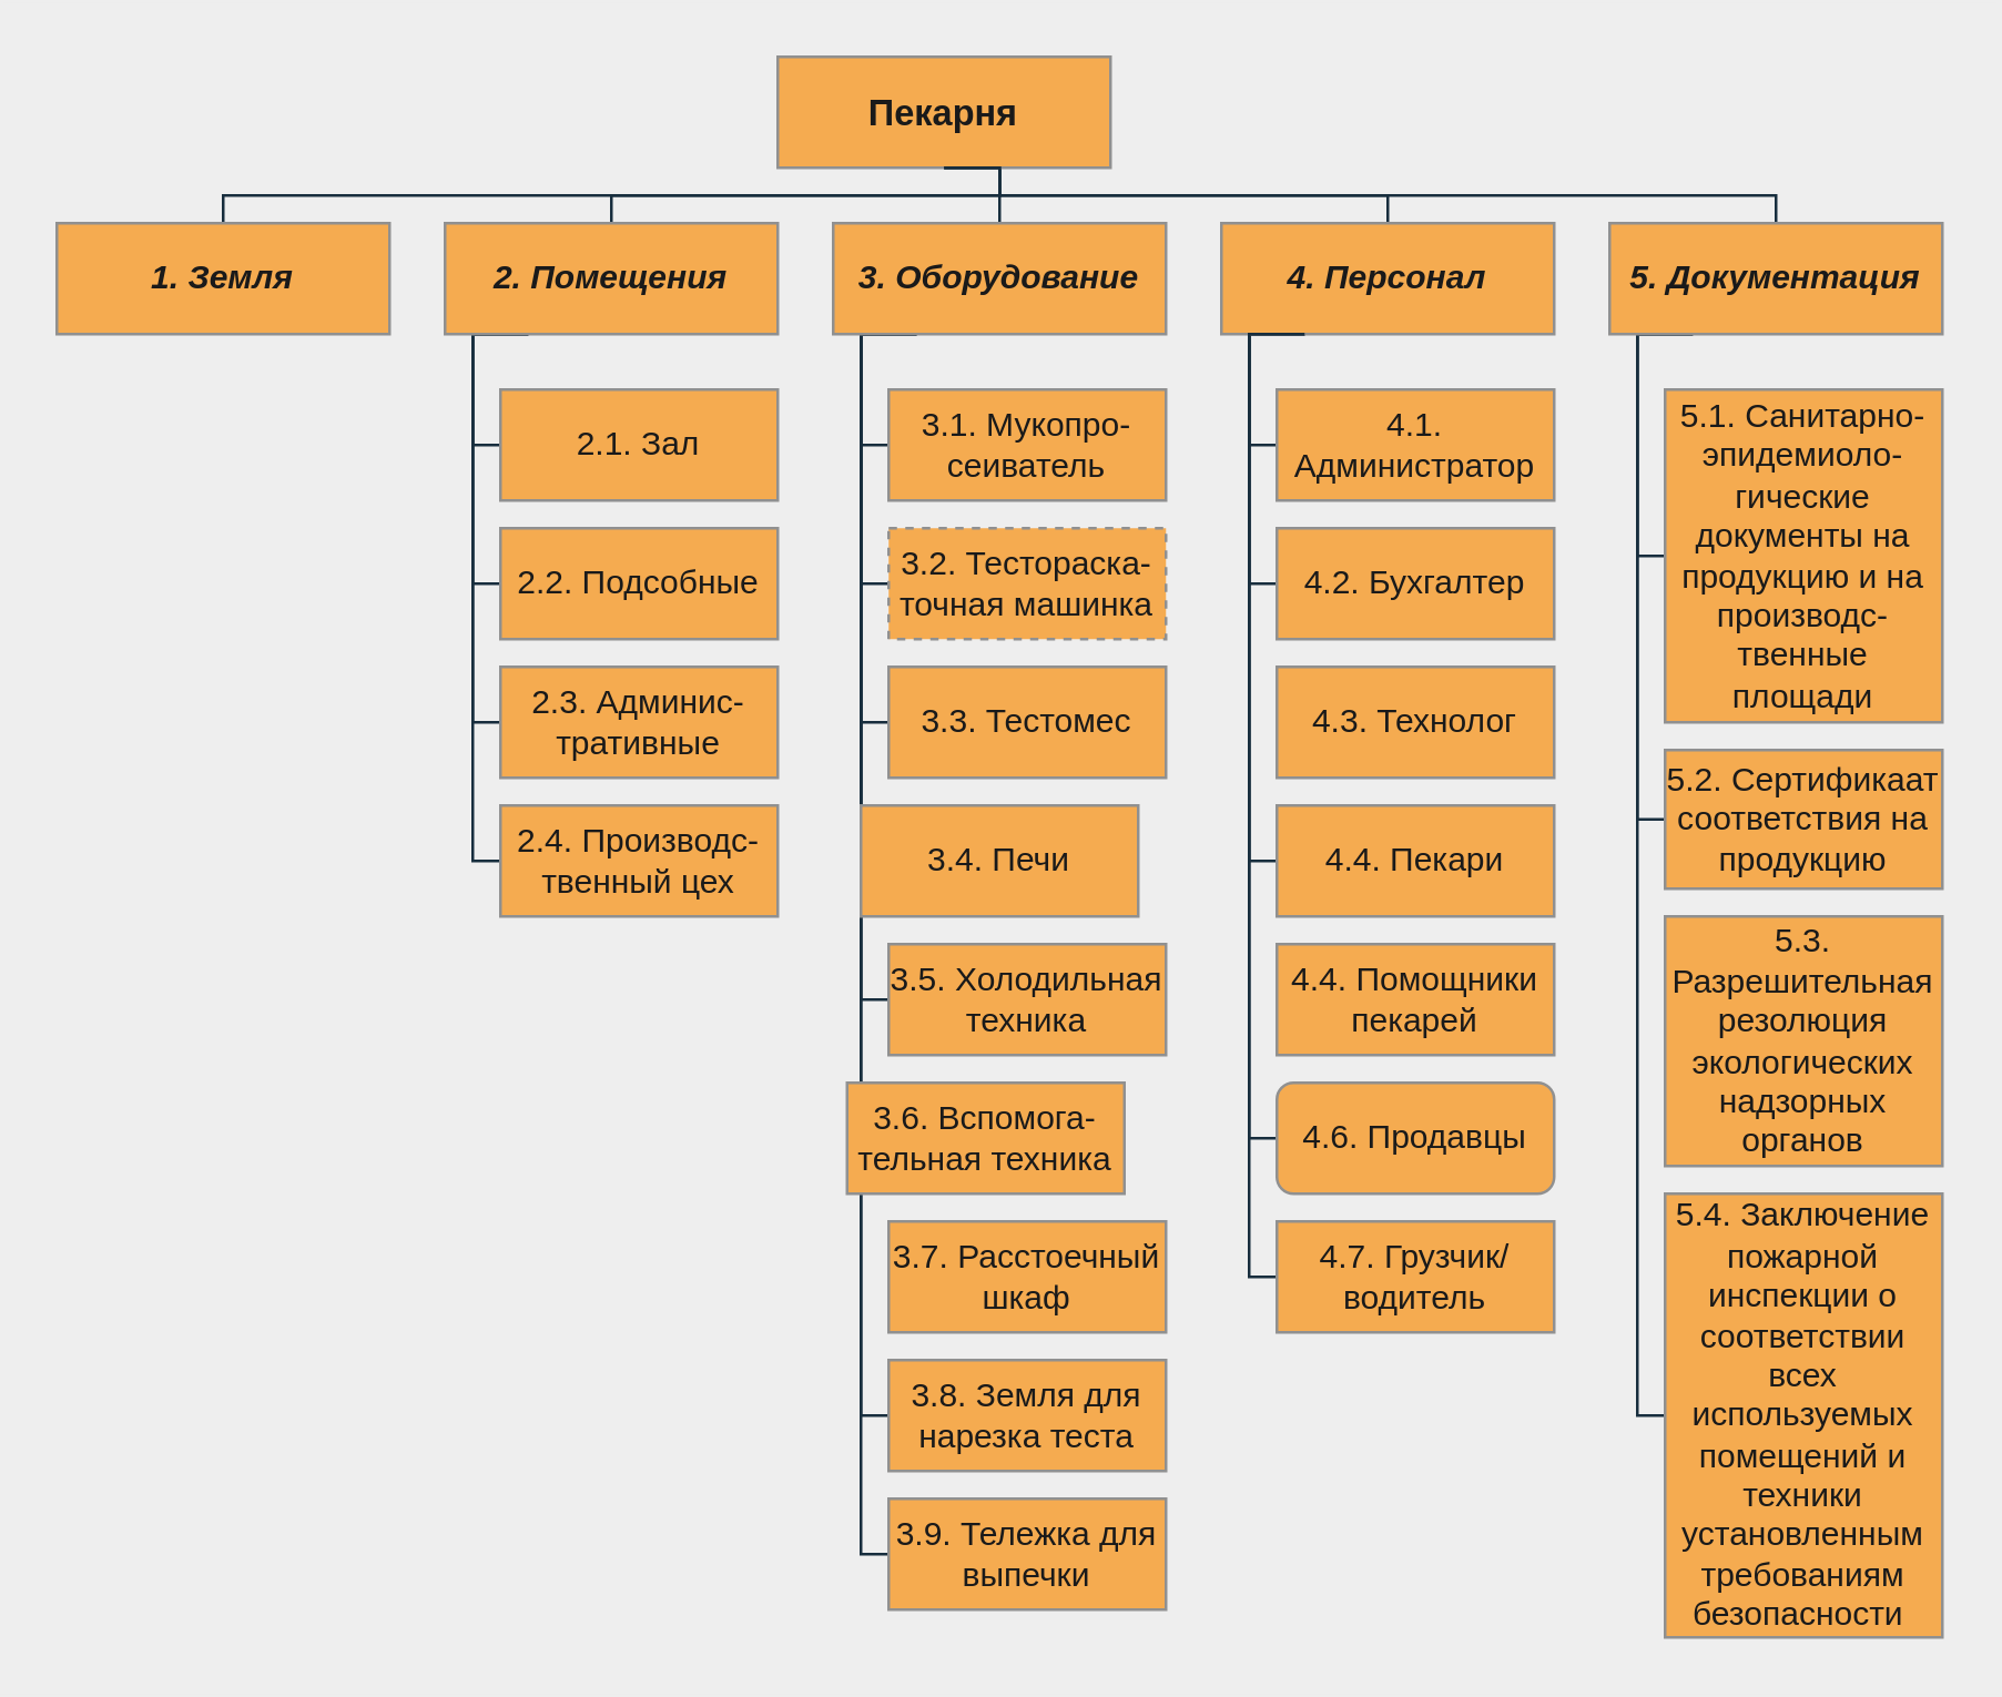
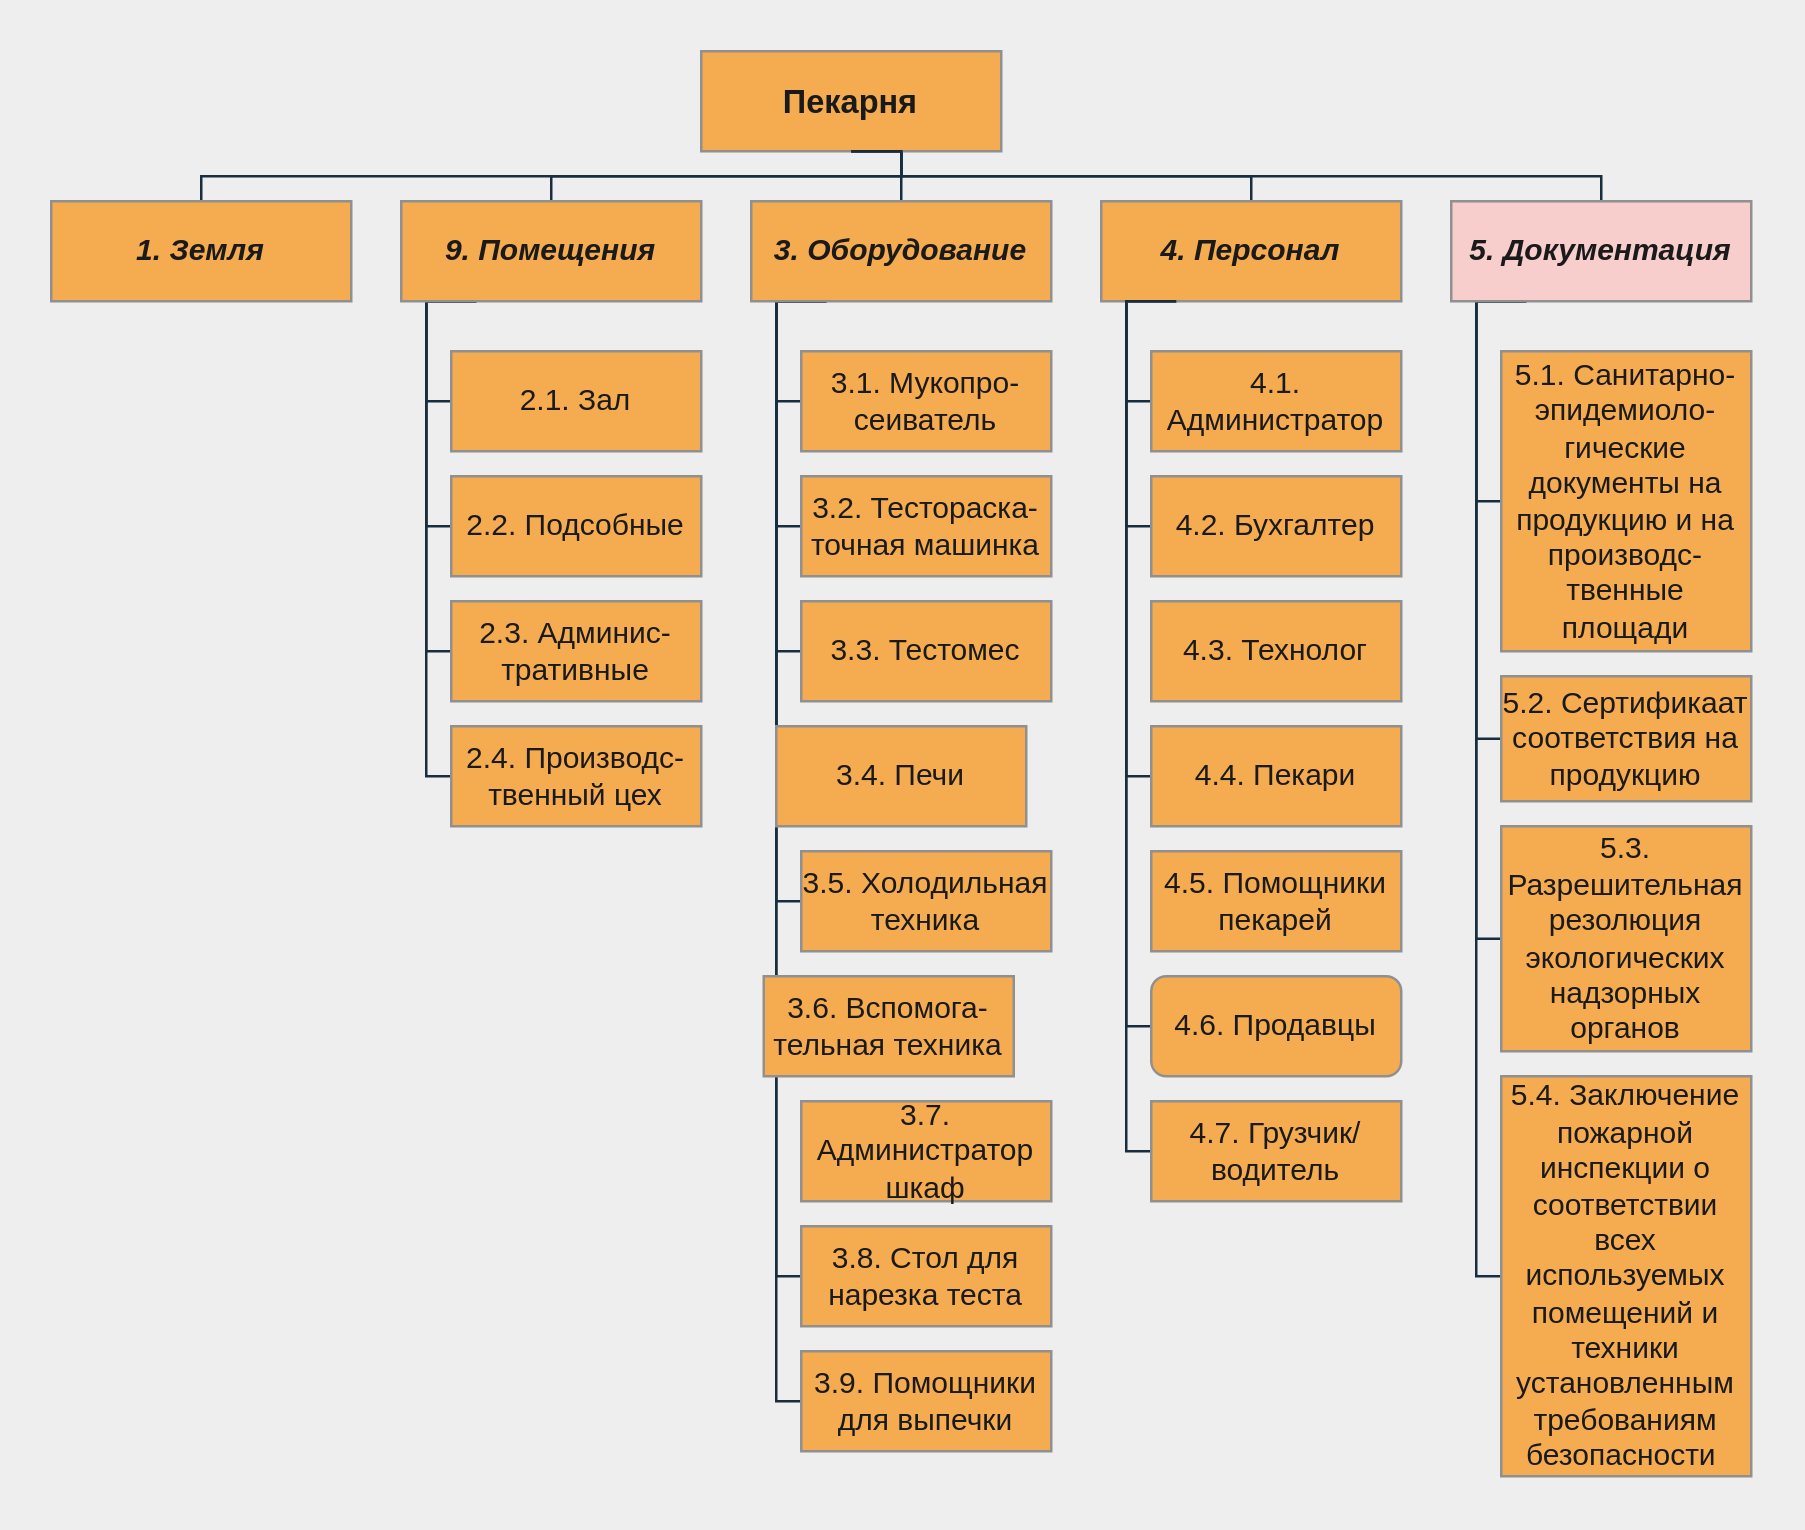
- <mxCell id="13" value="2. Помещения" style="rounded=0;whiteSpace=wrap;html=1;strokeColor=#909090;fontSize=12;fontColor=#1A1A1A;fillColor=#F5AB50;fontStyle=3" parent="1" vertex="1"><mxGeometry x="160" y="80" width="120" height="40" as="geometry" /></mxCell>
+ <mxCell id="13" value="9. Помещения" style="rounded=0;whiteSpace=wrap;html=1;strokeColor=#909090;fontSize=12;fontColor=#1A1A1A;fillColor=#F5AB50;fontStyle=3" parent="1" vertex="1"><mxGeometry x="160" y="80" width="120" height="40" as="geometry" /></mxCell>
- <mxCell id="31" value="5. Документация" style="rounded=0;whiteSpace=wrap;html=1;strokeColor=#909090;fontSize=12;fontColor=#1A1A1A;fillColor=#F5AB50;fontStyle=3" parent="1" vertex="1"><mxGeometry x="580" y="80" width="120" height="40" as="geometry" /></mxCell>
+ <mxCell id="31" value="5. Документация" style="rounded=0;whiteSpace=wrap;html=1;strokeColor=#909090;fontSize=12;fontColor=#1A1A1A;fillColor=#f8cecc;fontStyle=3;" parent="1" vertex="1"><mxGeometry x="580" y="80" width="120" height="40" as="geometry" /></mxCell>
- <mxCell id="37" value="3.2. Тестораска-точная машинка" style="rounded=0;whiteSpace=wrap;html=1;strokeColor=#909090;fontColor=#1A1A1A;fillColor=#F5AB50;dashed=1;" parent="1" vertex="1"><mxGeometry x="320" y="190" width="100" height="40" as="geometry" /></mxCell>
+ <mxCell id="37" value="3.2. Тестораска-точная машинка" style="rounded=0;whiteSpace=wrap;html=1;strokeColor=#909090;fontColor=#1A1A1A;fillColor=#F5AB50;" parent="1" vertex="1"><mxGeometry x="320" y="190" width="100" height="40" as="geometry" /></mxCell>
- <mxCell id="49" value="4.4. Помощники пекарей" style="rounded=0;whiteSpace=wrap;html=1;strokeColor=#909090;fontColor=#1A1A1A;fillColor=#F5AB50;" parent="1" vertex="1"><mxGeometry x="460" y="340" width="100" height="40" as="geometry" /></mxCell>
+ <mxCell id="49" value="4.5. Помощники пекарей" style="rounded=0;whiteSpace=wrap;html=1;strokeColor=#909090;fontColor=#1A1A1A;fillColor=#F5AB50;" parent="1" vertex="1"><mxGeometry x="460" y="340" width="100" height="40" as="geometry" /></mxCell>
+ <mxCell id="29" style="edgeStyle=orthogonalEdgeStyle;rounded=0;orthogonalLoop=1;jettySize=auto;html=1;exitX=0.25;exitY=1;exitDx=0;exitDy=0;entryX=0;entryY=0.5;entryDx=0;entryDy=0;strokeColor=#182E3E;fontColor=#1A1A1A;endArrow=none;endFill=0;" parent="1" source="31" target="55" edge="1"><mxGeometry relative="1" as="geometry"><Array as="points"><mxPoint x="590" y="120" /><mxPoint x="590" y="375" /></Array></mxGeometry></mxCell>
- <mxCell id="42" value="3.7. Расстоечный шкаф" style="rounded=0;whiteSpace=wrap;html=1;strokeColor=#909090;fontColor=#1A1A1A;fillColor=#F5AB50;" parent="1" vertex="1"><mxGeometry x="320" y="440" width="100" height="40" as="geometry" /></mxCell>
+ <mxCell id="42" value="3.7. Администратор шкаф" style="rounded=0;whiteSpace=wrap;html=1;strokeColor=#909090;fontColor=#1A1A1A;fillColor=#F5AB50;" parent="1" vertex="1"><mxGeometry x="320" y="440" width="100" height="40" as="geometry" /></mxCell>
- <mxCell id="43" value="3.8. Земля для нарезка теста" style="rounded=0;whiteSpace=wrap;html=1;strokeColor=#909090;fontColor=#1A1A1A;fillColor=#F5AB50;" parent="1" vertex="1"><mxGeometry x="320" y="490" width="100" height="40" as="geometry" /></mxCell>
+ <mxCell id="43" value="3.8. Стол для нарезка теста" style="rounded=0;whiteSpace=wrap;html=1;strokeColor=#909090;fontColor=#1A1A1A;fillColor=#F5AB50;" parent="1" vertex="1"><mxGeometry x="320" y="490" width="100" height="40" as="geometry" /></mxCell>
- <mxCell id="44" value="3.9. Тележка для выпечки" style="rounded=0;whiteSpace=wrap;html=1;strokeColor=#909090;fontColor=#1A1A1A;fillColor=#F5AB50;" parent="1" vertex="1"><mxGeometry x="320" y="540" width="100" height="40" as="geometry" /></mxCell>
+ <mxCell id="44" value="3.9. Помощники для выпечки" style="rounded=0;whiteSpace=wrap;html=1;strokeColor=#909090;fontColor=#1A1A1A;fillColor=#F5AB50;" parent="1" vertex="1"><mxGeometry x="320" y="540" width="100" height="40" as="geometry" /></mxCell>
